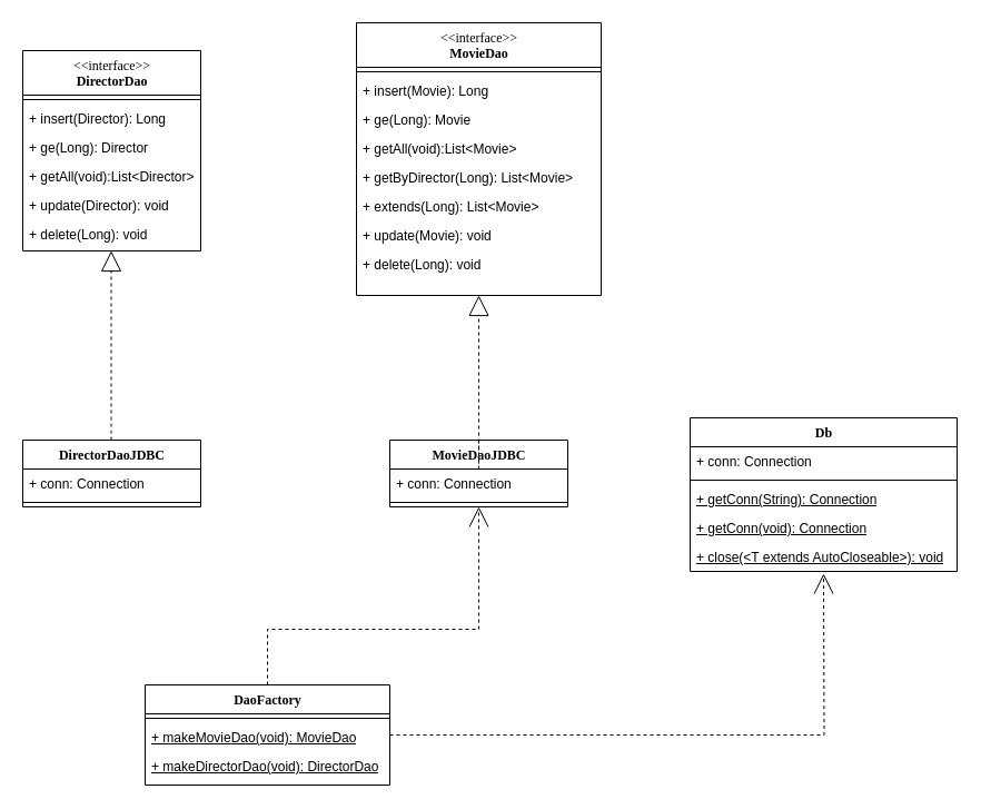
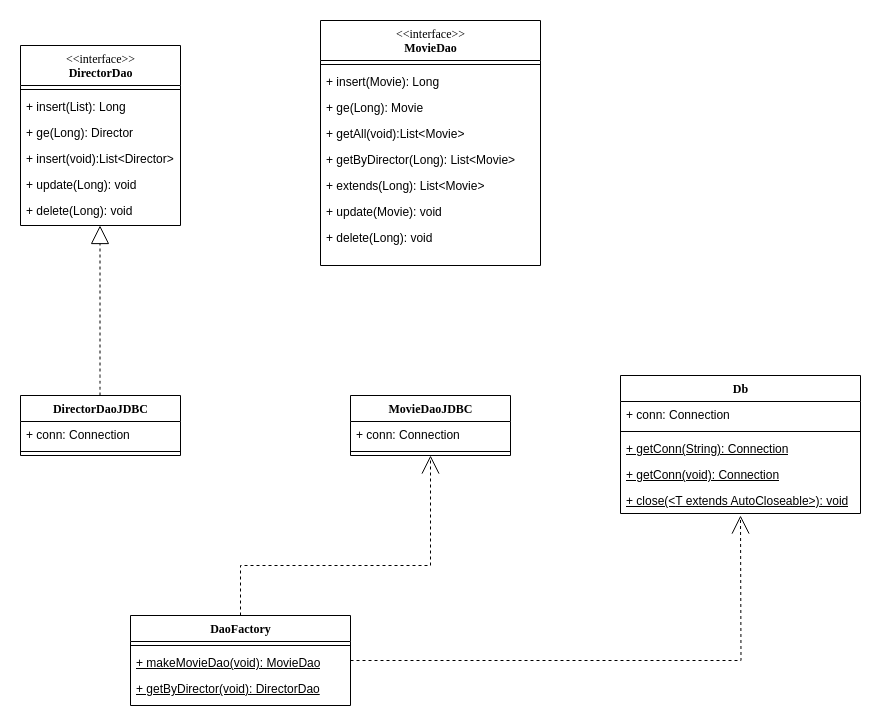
- <mxCell id="5" value="+ insert(Director): Long" style="text;html=1;strokeColor=none;fillColor=none;align=left;verticalAlign=top;spacingLeft=4;spacingRight=4;whiteSpace=wrap;overflow=hidden;rotatable=0;points=[[0,0.5],[1,0.5]];portConstraint=eastwest;" parent="3" vertex="1"><mxGeometry y="48" width="160" height="26" as="geometry" /></mxCell>
+ <mxCell id="5" value="+ insert(List): Long" style="text;html=1;strokeColor=none;fillColor=none;align=left;verticalAlign=top;spacingLeft=4;spacingRight=4;whiteSpace=wrap;overflow=hidden;rotatable=0;points=[[0,0.5],[1,0.5]];portConstraint=eastwest;" parent="3" vertex="1"><mxGeometry y="48" width="160" height="26" as="geometry" /></mxCell>
- <mxCell id="7" value="+ getAll(void):List&amp;lt;Director&amp;gt;" style="text;html=1;strokeColor=none;fillColor=none;align=left;verticalAlign=top;spacingLeft=4;spacingRight=4;whiteSpace=wrap;overflow=hidden;rotatable=0;points=[[0,0.5],[1,0.5]];portConstraint=eastwest;" vertex="1" parent="3"><mxGeometry y="100" width="160" height="26" as="geometry" /></mxCell>
+ <mxCell id="7" value="+ insert(void):List&amp;lt;Director&amp;gt;" style="text;html=1;strokeColor=none;fillColor=none;align=left;verticalAlign=top;spacingLeft=4;spacingRight=4;whiteSpace=wrap;overflow=hidden;rotatable=0;points=[[0,0.5],[1,0.5]];portConstraint=eastwest;" vertex="1" parent="3"><mxGeometry y="100" width="160" height="26" as="geometry" /></mxCell>
- <mxCell id="8" value="+ update(Director): void" style="text;html=1;strokeColor=none;fillColor=none;align=left;verticalAlign=top;spacingLeft=4;spacingRight=4;whiteSpace=wrap;overflow=hidden;rotatable=0;points=[[0,0.5],[1,0.5]];portConstraint=eastwest;" vertex="1" parent="3"><mxGeometry y="126" width="160" height="26" as="geometry" /></mxCell>
+ <mxCell id="8" value="+ update(Long): void" style="text;html=1;strokeColor=none;fillColor=none;align=left;verticalAlign=top;spacingLeft=4;spacingRight=4;whiteSpace=wrap;overflow=hidden;rotatable=0;points=[[0,0.5],[1,0.5]];portConstraint=eastwest;" vertex="1" parent="3"><mxGeometry y="126" width="160" height="26" as="geometry" /></mxCell>
- <mxCell id="2" style="edgeStyle=orthogonalEdgeStyle;html=1;labelBackgroundColor=none;startFill=0;startSize=8;endArrow=block;endFill=0;endSize=16;fontFamily=Verdana;fontSize=12;dashed=1;entryX=0.5;entryY=1;entryDx=0;entryDy=0;exitX=0.5;exitY=0;exitDx=0;exitDy=0;" parent="1" source="15" target="18" edge="1"><mxGeometry relative="1" as="geometry"><Array as="points"><mxPoint x="430" y="425" /><mxPoint x="430" y="425" /></Array><mxPoint x="430" y="325" as="targetPoint" /></mxGeometry></mxCell>
- <mxCell id="14" value="&lt;u&gt;+ makeDirectorDao(void): DirectorDao&lt;/u&gt;" style="text;html=1;strokeColor=none;fillColor=none;align=left;verticalAlign=top;spacingLeft=4;spacingRight=4;whiteSpace=wrap;overflow=hidden;rotatable=0;points=[[0,0.5],[1,0.5]];portConstraint=eastwest;" parent="11" vertex="1"><mxGeometry y="60" width="220" height="26" as="geometry" /></mxCell>
+ <mxCell id="14" value="&lt;u&gt;+ getByDirector(void): DirectorDao&lt;/u&gt;" style="text;html=1;strokeColor=none;fillColor=none;align=left;verticalAlign=top;spacingLeft=4;spacingRight=4;whiteSpace=wrap;overflow=hidden;rotatable=0;points=[[0,0.5],[1,0.5]];portConstraint=eastwest;" parent="11" vertex="1"><mxGeometry y="60" width="220" height="26" as="geometry" /></mxCell>
